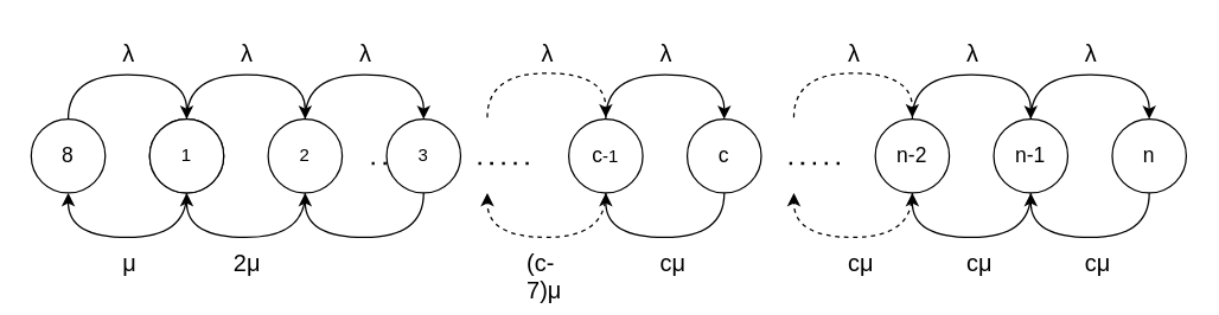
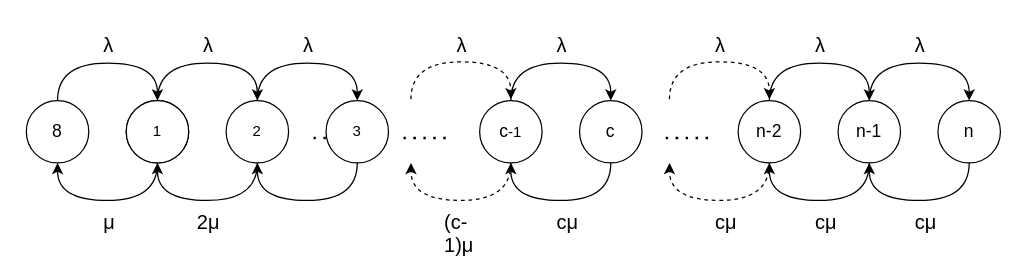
- <mxCell id="16" value="(c-7)μ" style="text;whiteSpace=wrap;html=1;fontSize=16;" vertex="1" parent="1"><mxGeometry x="353" y="161" width="40" height="30" as="geometry" /></mxCell>
+ <mxCell id="16" value="(c-1)μ" style="text;whiteSpace=wrap;html=1;fontSize=16;" vertex="1" parent="1"><mxGeometry x="353" y="161" width="40" height="30" as="geometry" /></mxCell>
